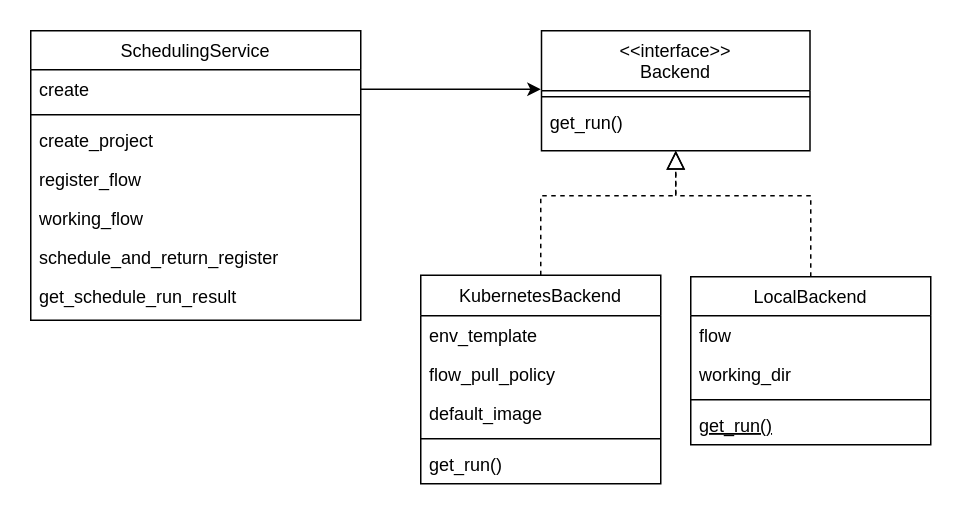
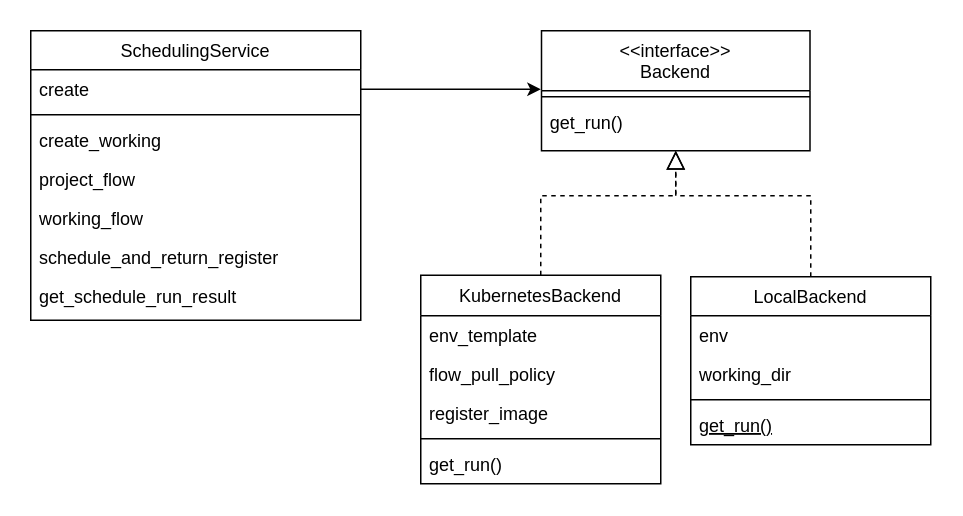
- <mxCell id="10" value="create_project" style="text;align=left;verticalAlign=top;spacingLeft=4;spacingRight=4;overflow=hidden;rotatable=0;points=[[0,0.5],[1,0.5]];portConstraint=eastwest;" parent="7" vertex="1"><mxGeometry y="60" width="220" height="26" as="geometry" /></mxCell>
+ <mxCell id="10" value="create_working" style="text;align=left;verticalAlign=top;spacingLeft=4;spacingRight=4;overflow=hidden;rotatable=0;points=[[0,0.5],[1,0.5]];portConstraint=eastwest;" parent="7" vertex="1"><mxGeometry y="60" width="220" height="26" as="geometry" /></mxCell>
- <mxCell id="11" value="register_flow" style="text;align=left;verticalAlign=top;spacingLeft=4;spacingRight=4;overflow=hidden;rotatable=0;points=[[0,0.5],[1,0.5]];portConstraint=eastwest;" parent="7" vertex="1"><mxGeometry y="86" width="220" height="26" as="geometry" /></mxCell>
+ <mxCell id="11" value="project_flow" style="text;align=left;verticalAlign=top;spacingLeft=4;spacingRight=4;overflow=hidden;rotatable=0;points=[[0,0.5],[1,0.5]];portConstraint=eastwest;" parent="7" vertex="1"><mxGeometry y="86" width="220" height="26" as="geometry" /></mxCell>
- <mxCell id="16" value="flow" style="text;align=left;verticalAlign=top;spacingLeft=4;spacingRight=4;overflow=hidden;rotatable=0;points=[[0,0.5],[1,0.5]];portConstraint=eastwest;" vertex="1" parent="15"><mxGeometry y="26" width="160" height="26" as="geometry" /></mxCell>
+ <mxCell id="16" value="env" style="text;align=left;verticalAlign=top;spacingLeft=4;spacingRight=4;overflow=hidden;rotatable=0;points=[[0,0.5],[1,0.5]];portConstraint=eastwest;" vertex="1" parent="15"><mxGeometry y="26" width="160" height="26" as="geometry" /></mxCell>
- <mxCell id="23" value="default_image" style="text;align=left;verticalAlign=top;spacingLeft=4;spacingRight=4;overflow=hidden;rotatable=0;points=[[0,0.5],[1,0.5]];portConstraint=eastwest;rounded=0;shadow=0;html=0;" vertex="1" parent="20"><mxGeometry y="79" width="160" height="26" as="geometry" /></mxCell>
+ <mxCell id="23" value="register_image" style="text;align=left;verticalAlign=top;spacingLeft=4;spacingRight=4;overflow=hidden;rotatable=0;points=[[0,0.5],[1,0.5]];portConstraint=eastwest;rounded=0;shadow=0;html=0;" vertex="1" parent="20"><mxGeometry y="79" width="160" height="26" as="geometry" /></mxCell>
